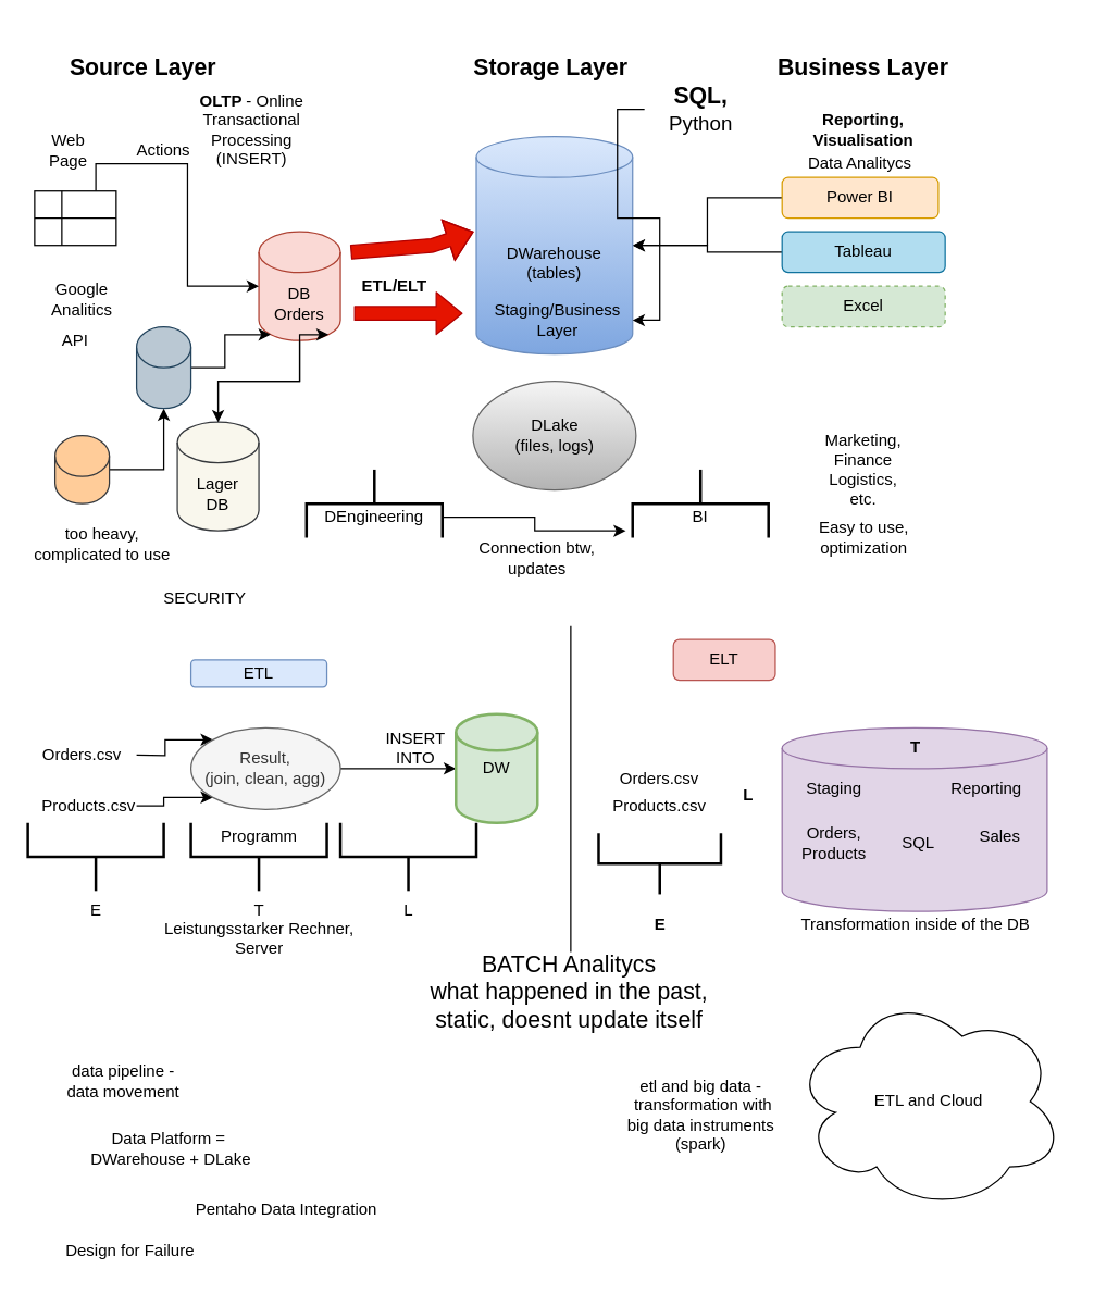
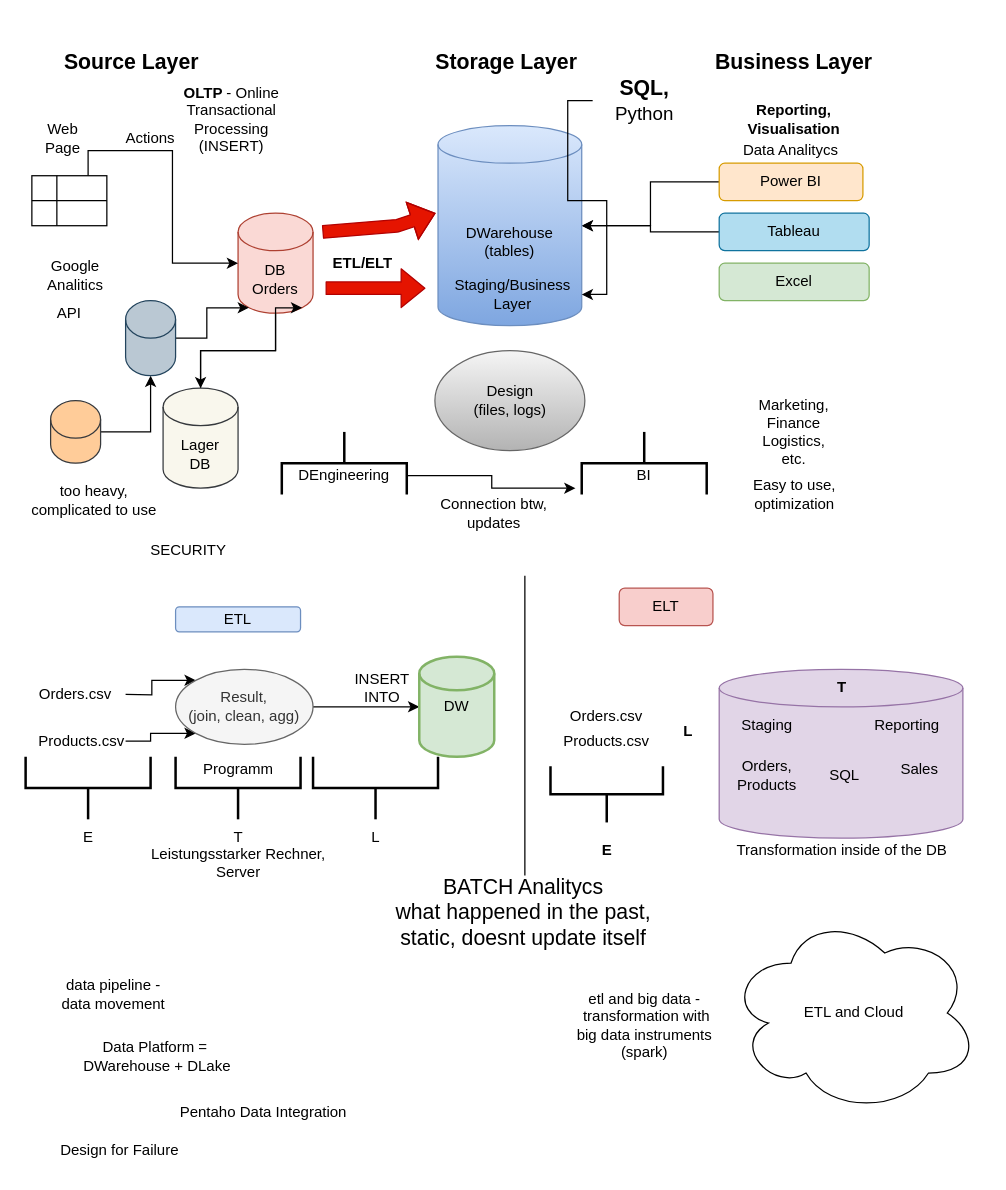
- <mxCell id="24" value="Excel" style="rounded=1;whiteSpace=wrap;html=1;fillColor=#d5e8d4;strokeColor=#82b366;dashed=1;" vertex="1" parent="1"><mxGeometry x="575" y="210" width="120" height="30" as="geometry" /></mxCell>
+ <mxCell id="24" value="Excel" style="rounded=1;whiteSpace=wrap;html=1;fillColor=#d5e8d4;strokeColor=#82b366;" vertex="1" parent="1"><mxGeometry x="575" y="210" width="120" height="30" as="geometry" /></mxCell>
- <mxCell id="28" value="DLake&lt;br&gt;(files, logs)" style="ellipse;whiteSpace=wrap;html=1;fillColor=#f5f5f5;strokeColor=#666666;gradientColor=#b3b3b3;" vertex="1" parent="1"><mxGeometry x="347.5" y="280" width="120" height="80" as="geometry" /></mxCell>
+ <mxCell id="28" value="Design&lt;br&gt;(files, logs)" style="ellipse;whiteSpace=wrap;html=1;fillColor=#f5f5f5;strokeColor=#666666;gradientColor=#b3b3b3;" vertex="1" parent="1"><mxGeometry x="347.5" y="280" width="120" height="80" as="geometry" /></mxCell>
